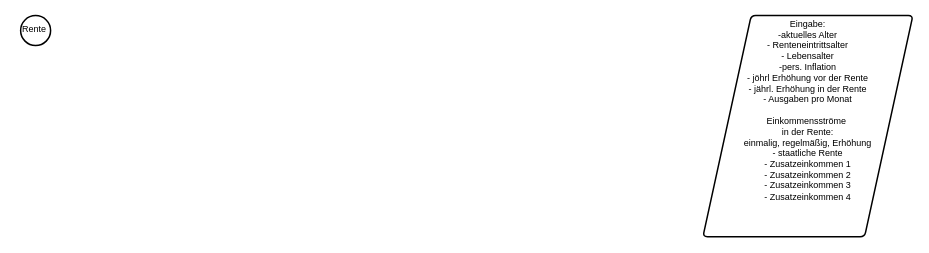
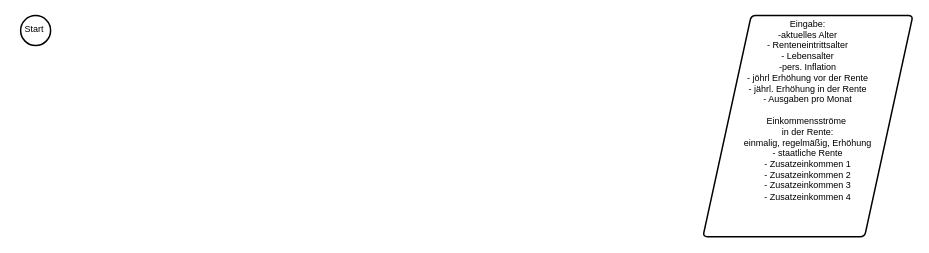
- <mxCell id="3" value="Rente" style="text;html=1;align=center;verticalAlign=middle;resizable=0;points=[];autosize=1;strokeColor=none;fillColor=none;" parent="1" vertex="1"><mxGeometry x="20" y="24" width="50" height="30" as="geometry" /></mxCell>
+ <mxCell id="3" value="Start" style="text;html=1;align=center;verticalAlign=middle;resizable=0;points=[];autosize=1;strokeColor=none;fillColor=none;" parent="1" vertex="1"><mxGeometry x="20" y="24" width="50" height="30" as="geometry" /></mxCell>
